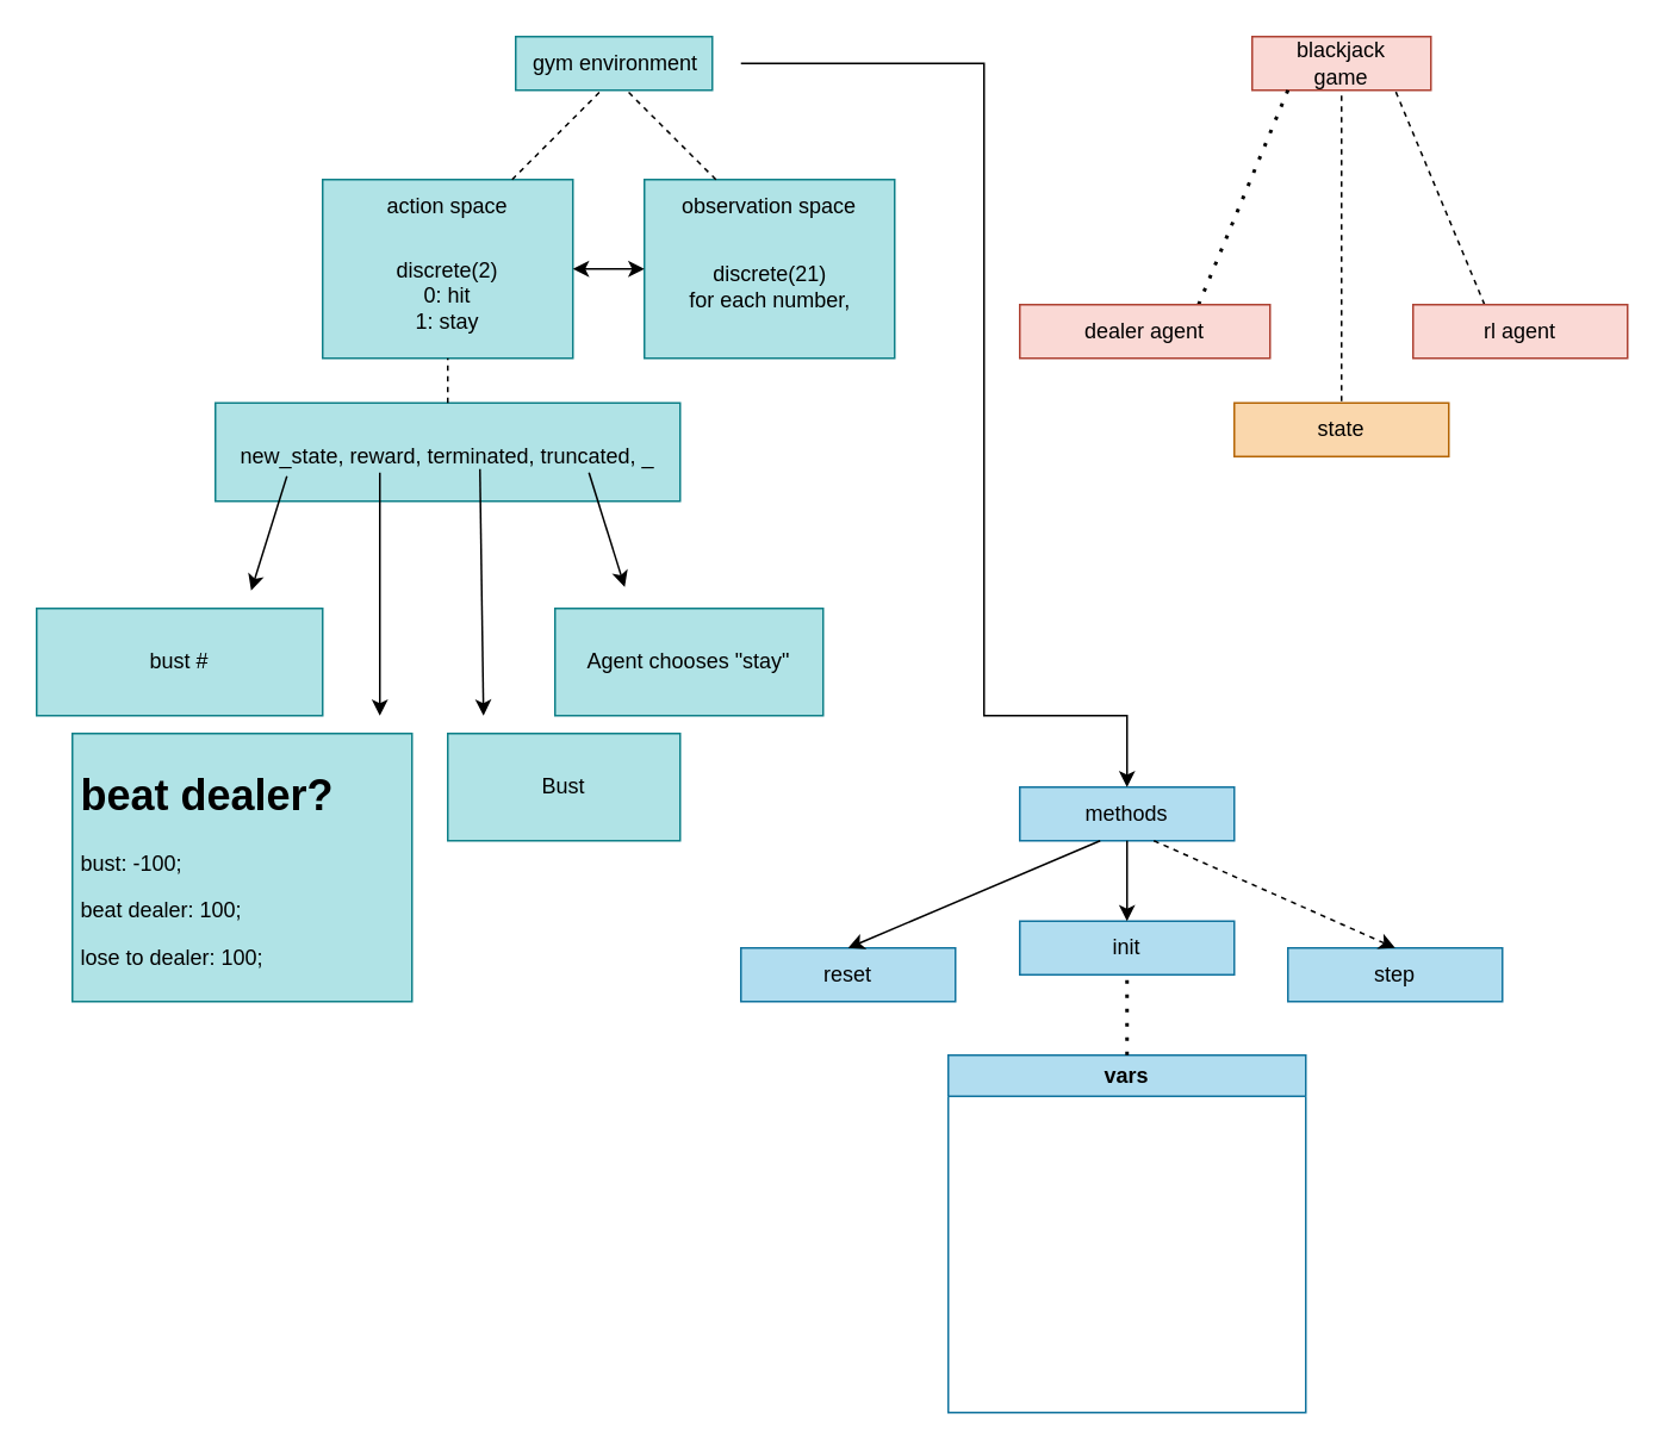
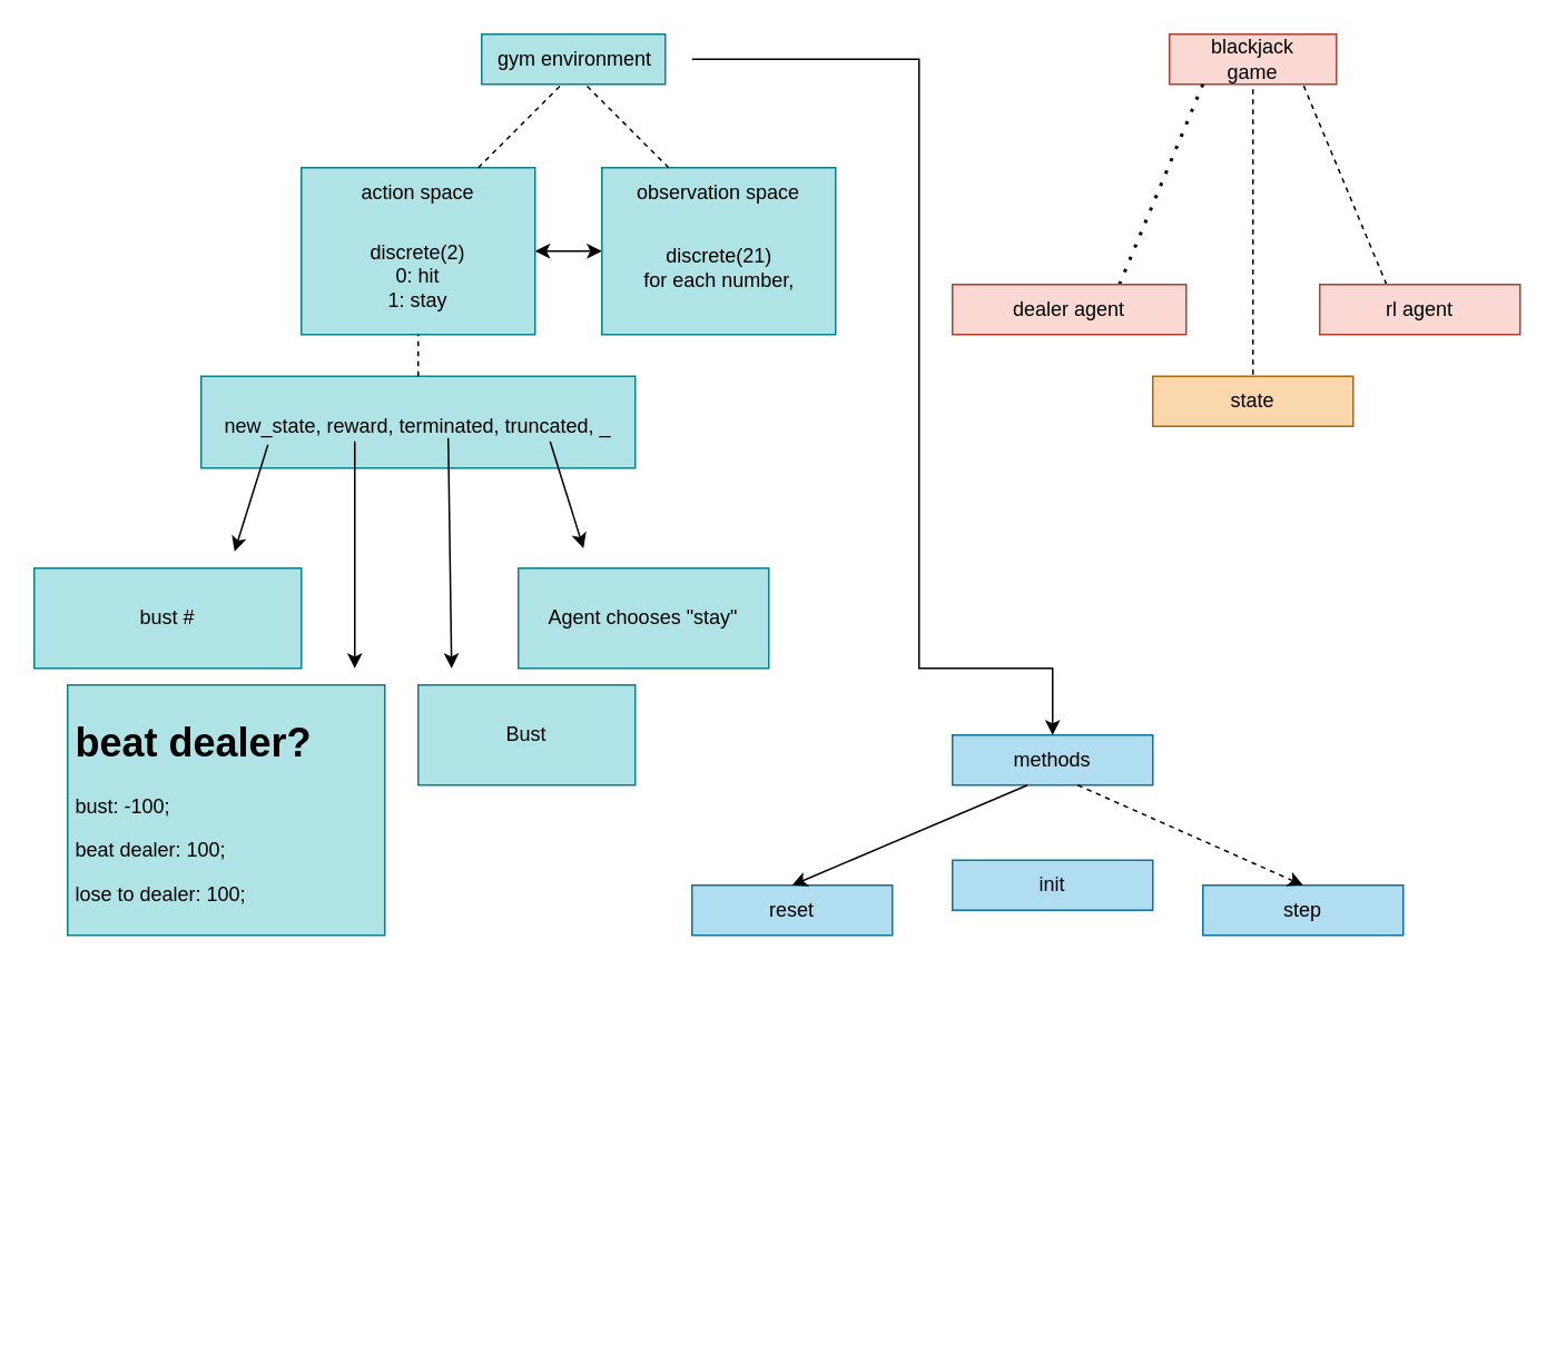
- <mxCell id="58" value="" style="endArrow=classic;html=1;rounded=0;exitX=0.5;exitY=1;exitDx=0;exitDy=0;entryX=0.5;entryY=0;entryDx=0;entryDy=0;" edge="1" parent="1" source="46" target="56"><mxGeometry width="50" height="50" relative="1" as="geometry"><mxPoint x="540" y="560" as="sourcePoint" /><mxPoint x="660" y="490" as="targetPoint" /></mxGeometry></mxCell>
- <mxCell id="61" value="" style="endArrow=none;dashed=1;html=1;dashPattern=1 3;strokeWidth=2;rounded=0;entryX=0.5;entryY=1;entryDx=0;entryDy=0;exitX=0.5;exitY=0;exitDx=0;exitDy=0;" edge="1" parent="1" source="60" target="56"><mxGeometry width="50" height="50" relative="1" as="geometry"><mxPoint x="540" y="580" as="sourcePoint" /><mxPoint x="590" y="530" as="targetPoint" /></mxGeometry></mxCell>
- <mxCell id="60" value="vars" style="swimlane;whiteSpace=wrap;html=1;fillColor=#b1ddf0;strokeColor=#10739e;" vertex="1" parent="1"><mxGeometry x="530" y="590" width="200" height="200" as="geometry" /></mxCell>
